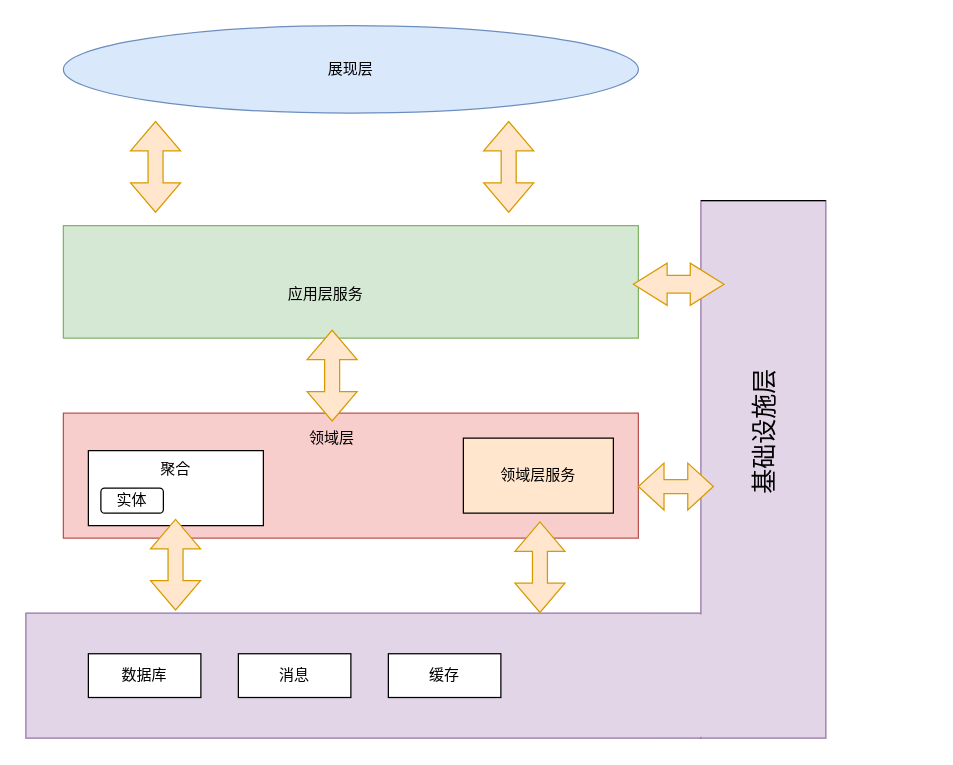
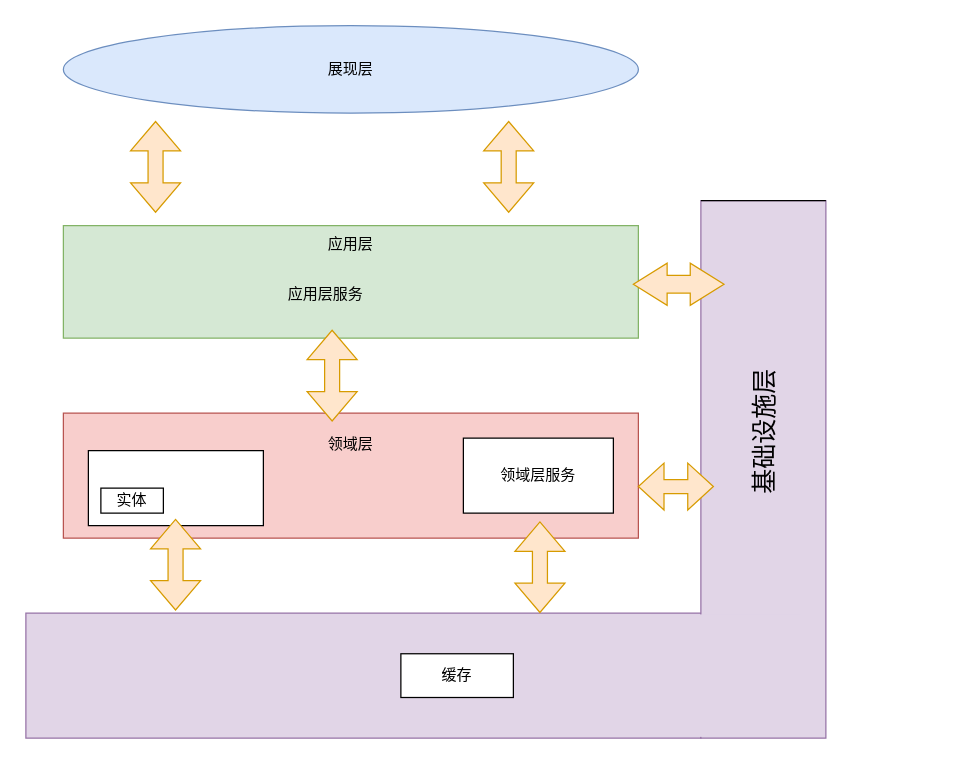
+ <mxCell id="18" value="应用层" style="text;html=1;strokeColor=none;fillColor=none;align=center;verticalAlign=middle;whiteSpace=wrap;rounded=0;" vertex="1" parent="1"><mxGeometry x="250" y="180" width="60" height="30" as="geometry" /></mxCell>
- <mxCell id="4" value="领域层" style="text;html=1;strokeColor=none;fillColor=none;align=center;verticalAlign=middle;whiteSpace=wrap;rounded=0;" vertex="1" parent="1"><mxGeometry x="235" y="335" width="60" height="30" as="geometry" /></mxCell>
+ <mxCell id="4" value="领域层" style="text;html=1;strokeColor=none;fillColor=none;align=center;verticalAlign=middle;whiteSpace=wrap;rounded=0;" vertex="1" parent="1"><mxGeometry x="250" y="340" width="60" height="30" as="geometry" /></mxCell>
- <mxCell id="7" value="聚合" style="text;html=1;strokeColor=none;fillColor=none;align=center;verticalAlign=middle;whiteSpace=wrap;rounded=0;" vertex="1" parent="1"><mxGeometry x="110" y="360" width="60" height="30" as="geometry" /></mxCell>
- <mxCell id="6" value="领域层服务" style="rounded=0;whiteSpace=wrap;html=1;fillColor=#ffe6cc;" vertex="1" parent="1"><mxGeometry x="370" y="350" width="120" height="60" as="geometry" /></mxCell>
+ <mxCell id="6" value="领域层服务" style="rounded=0;whiteSpace=wrap;html=1;" vertex="1" parent="1"><mxGeometry x="370" y="350" width="120" height="60" as="geometry" /></mxCell>
- <mxCell id="8" value="实体" style="whiteSpace=wrap;html=1;rounded=1;" vertex="1" parent="1"><mxGeometry x="80" y="390" width="50" height="20" as="geometry" /></mxCell>
+ <mxCell id="8" value="实体" style="rounded=0;whiteSpace=wrap;html=1;" vertex="1" parent="1"><mxGeometry x="80" y="390" width="50" height="20" as="geometry" /></mxCell>
- <mxCell id="12" value="数据库" style="rounded=0;whiteSpace=wrap;html=1;" vertex="1" parent="1"><mxGeometry x="70" y="522.5" width="90" height="35" as="geometry" /></mxCell>
- <mxCell id="13" value="消息" style="rounded=0;whiteSpace=wrap;html=1;" vertex="1" parent="1"><mxGeometry x="190" y="522.5" width="90" height="35" as="geometry" /></mxCell>
- <mxCell id="14" value="缓存" style="rounded=0;whiteSpace=wrap;html=1;" vertex="1" parent="1"><mxGeometry x="310" y="522.5" width="90" height="35" as="geometry" /></mxCell>
+ <mxCell id="14" value="缓存" style="rounded=0;whiteSpace=wrap;html=1;" vertex="1" parent="1"><mxGeometry x="320" y="522.5" width="90" height="35" as="geometry" /></mxCell>
